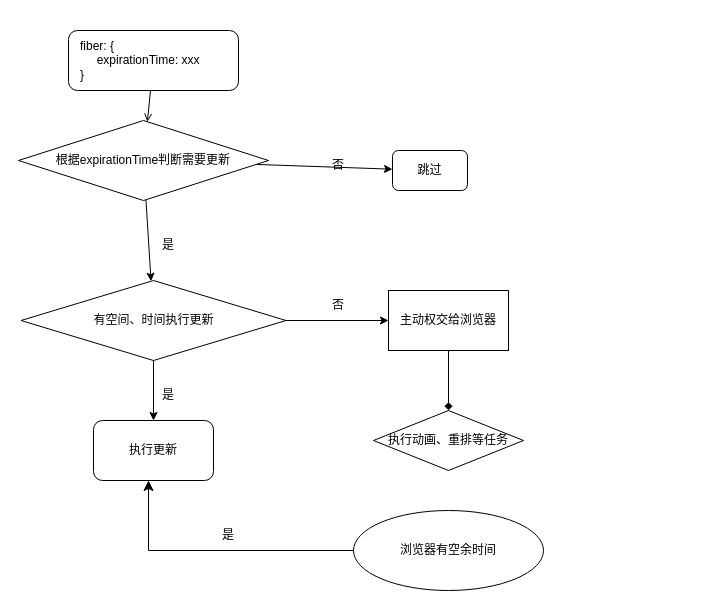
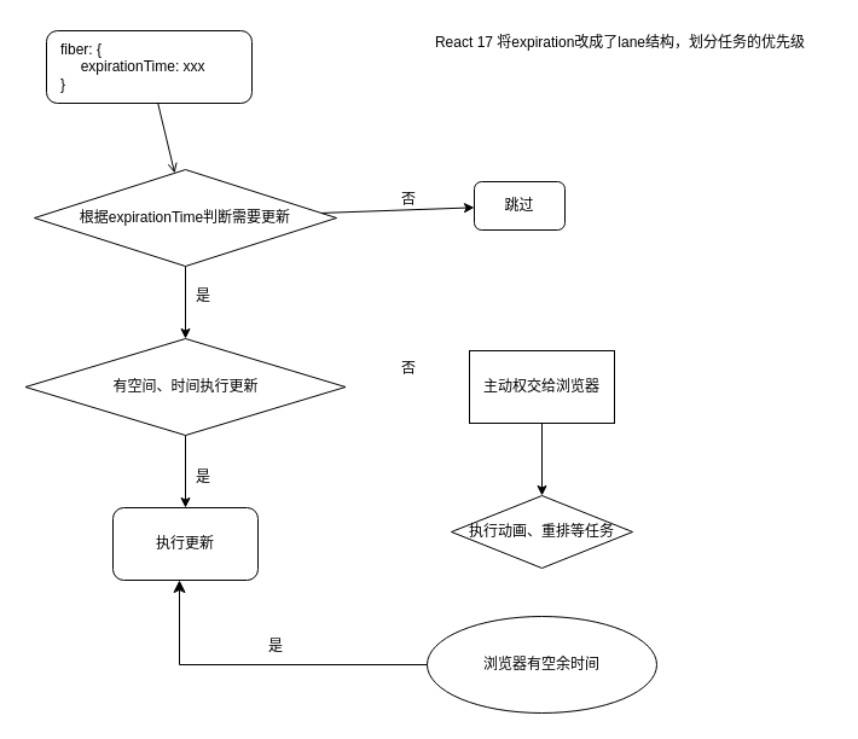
+ <mxCell id="22" value="React 17 将expiration改成了lane结构，划分任务的优先级" style="text;html=1;strokeColor=none;fillColor=none;align=center;verticalAlign=middle;whiteSpace=wrap;rounded=0;" vertex="1" parent="1"><mxGeometry x="338" y="20" width="350" height="30" as="geometry" /></mxCell>
- <mxCell id="3" value="&amp;nbsp; &amp;nbsp;fiber: {&lt;br&gt;&amp;nbsp; &amp;nbsp;&lt;span style=&quot;white-space: pre;&quot;&gt;&#09;&lt;/span&gt;expirationTime: xxx&lt;br&gt;&amp;nbsp; &amp;nbsp;}" style="rounded=1;whiteSpace=wrap;html=1;align=left;" parent="1" vertex="1"><mxGeometry x="68" y="30" width="170" height="60" as="geometry" /></mxCell>
+ <mxCell id="3" value="&amp;nbsp; &amp;nbsp;fiber: {&lt;br&gt;&amp;nbsp; &amp;nbsp;&lt;span style=&quot;white-space: pre;&quot;&gt;&#09;&lt;/span&gt;expirationTime: xxx&lt;br&gt;&amp;nbsp; &amp;nbsp;}" style="rounded=1;whiteSpace=wrap;html=1;align=left;" parent="1" vertex="1"><mxGeometry x="38" y="25" width="170" height="60" as="geometry" /></mxCell>
- <mxCell id="6" value="根据expirationTime判断需要更新" style="rhombus;whiteSpace=wrap;html=1;" parent="1" vertex="1"><mxGeometry x="18" y="120" width="250" height="80" as="geometry" /></mxCell>
+ <mxCell id="6" value="根据expirationTime判断需要更新" style="rhombus;whiteSpace=wrap;html=1;" parent="1" vertex="1"><mxGeometry x="28" y="140" width="250" height="80" as="geometry" /></mxCell>
- <mxCell id="8" value="" style="edgeStyle=none;html=1;" parent="1" source="9" target="13" edge="1"><mxGeometry relative="1" as="geometry" /></mxCell>
- <mxCell id="12" value="" style="edgeStyle=none;html=1;endArrow=diamond;" parent="1" source="13" target="18" edge="1"><mxGeometry relative="1" as="geometry" /></mxCell>
+ <mxCell id="12" value="" style="edgeStyle=none;html=1;" parent="1" source="13" target="18" edge="1"><mxGeometry relative="1" as="geometry" /></mxCell>
